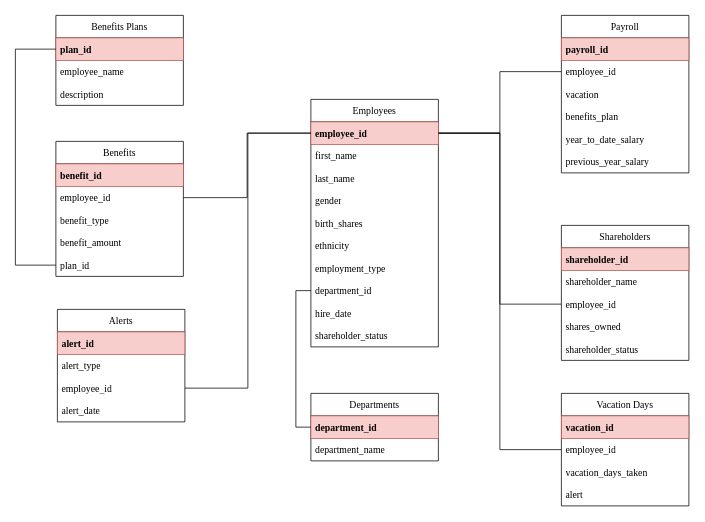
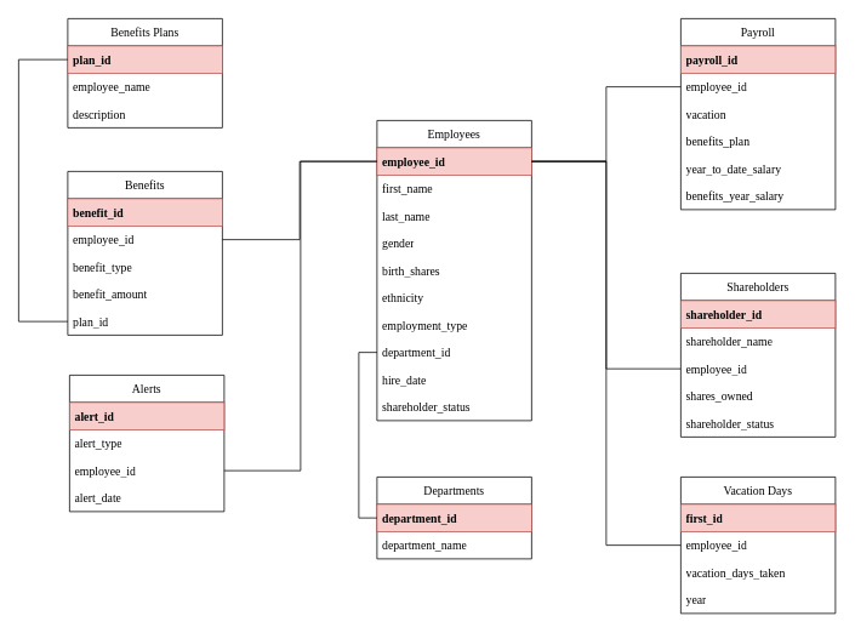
- <mxCell id="22" value="previous_year_salary" style="text;strokeColor=none;fillColor=none;align=left;verticalAlign=middle;spacingLeft=4;spacingRight=4;overflow=hidden;points=[[0,0.5],[1,0.5]];portConstraint=eastwest;rotatable=0;whiteSpace=wrap;html=1;fontSize=13;fontFamily=Verdana;" parent="16" vertex="1"><mxGeometry y="180" width="170" height="30" as="geometry" /></mxCell>
+ <mxCell id="22" value="benefits_year_salary" style="text;strokeColor=none;fillColor=none;align=left;verticalAlign=middle;spacingLeft=4;spacingRight=4;overflow=hidden;points=[[0,0.5],[1,0.5]];portConstraint=eastwest;rotatable=0;whiteSpace=wrap;html=1;fontSize=13;fontFamily=Verdana;" parent="16" vertex="1"><mxGeometry y="180" width="170" height="30" as="geometry" /></mxCell>
- <mxCell id="34" value="vacation_id" style="text;strokeColor=#b85450;fillColor=#f8cecc;align=left;verticalAlign=middle;spacingLeft=4;spacingRight=4;overflow=hidden;points=[[0,0.5],[1,0.5]];portConstraint=eastwest;rotatable=0;whiteSpace=wrap;html=1;fontSize=13;fontStyle=1;fontFamily=Verdana;" parent="33" vertex="1"><mxGeometry y="30" width="170" height="30" as="geometry" /></mxCell>
+ <mxCell id="34" value="first_id" style="text;strokeColor=#b85450;fillColor=#f8cecc;align=left;verticalAlign=middle;spacingLeft=4;spacingRight=4;overflow=hidden;points=[[0,0.5],[1,0.5]];portConstraint=eastwest;rotatable=0;whiteSpace=wrap;html=1;fontSize=13;fontStyle=1;fontFamily=Verdana;" parent="33" vertex="1"><mxGeometry y="30" width="170" height="30" as="geometry" /></mxCell>
- <mxCell id="37" value="alert" style="text;strokeColor=none;fillColor=none;align=left;verticalAlign=middle;spacingLeft=4;spacingRight=4;overflow=hidden;points=[[0,0.5],[1,0.5]];portConstraint=eastwest;rotatable=0;whiteSpace=wrap;html=1;fontSize=13;fontFamily=Verdana;" parent="33" vertex="1"><mxGeometry y="120" width="170" height="30" as="geometry" /></mxCell>
+ <mxCell id="37" value="year" style="text;strokeColor=none;fillColor=none;align=left;verticalAlign=middle;spacingLeft=4;spacingRight=4;overflow=hidden;points=[[0,0.5],[1,0.5]];portConstraint=eastwest;rotatable=0;whiteSpace=wrap;html=1;fontSize=13;fontFamily=Verdana;" parent="33" vertex="1"><mxGeometry y="120" width="170" height="30" as="geometry" /></mxCell>
